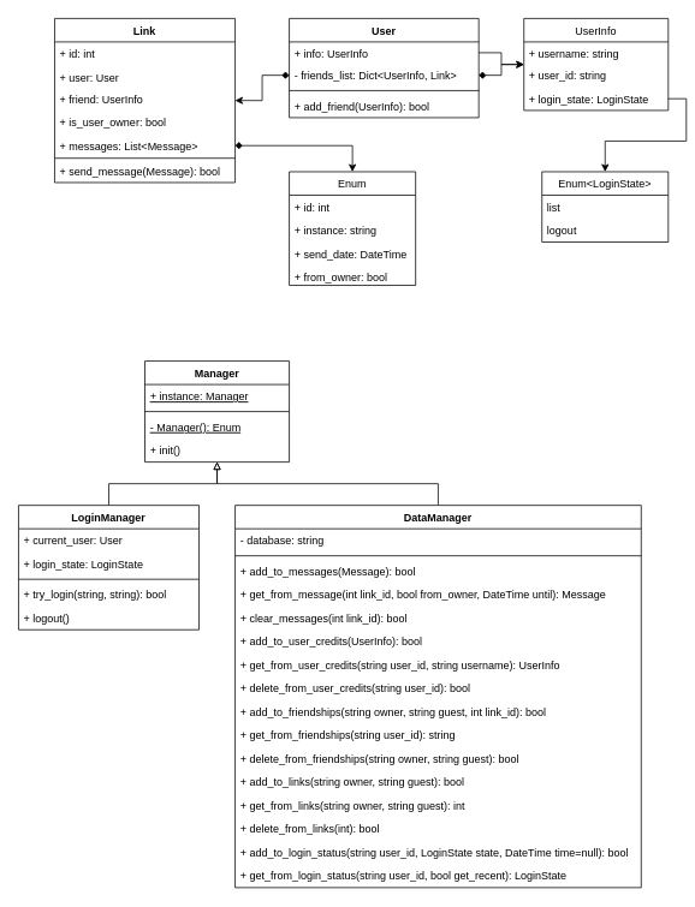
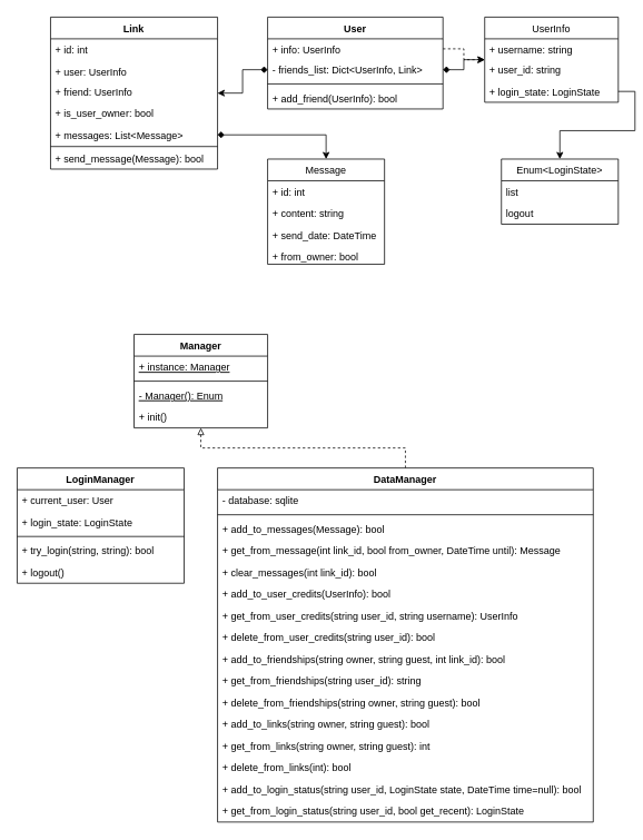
- <mxCell id="27" style="edgeStyle=orthogonalEdgeStyle;rounded=0;orthogonalLoop=1;jettySize=auto;html=1;startArrow=none;startFill=0;" edge="1" parent="1" source="15" target="2"><mxGeometry relative="1" as="geometry" /></mxCell>
+ <mxCell id="27" style="edgeStyle=orthogonalEdgeStyle;rounded=0;orthogonalLoop=1;jettySize=auto;html=1;startArrow=none;startFill=0;dashed=1;" edge="1" parent="1" source="15" target="2"><mxGeometry relative="1" as="geometry" /></mxCell>
- <mxCell id="8" value="+ user: User&#10;" style="text;strokeColor=none;fillColor=none;align=left;verticalAlign=top;spacingLeft=4;spacingRight=4;overflow=hidden;rotatable=0;points=[[0,0.5],[1,0.5]];portConstraint=eastwest;" vertex="1" parent="6"><mxGeometry y="52" width="200" height="24" as="geometry" /></mxCell>
+ <mxCell id="8" value="+ user: UserInfo&#10;" style="text;strokeColor=none;fillColor=none;align=left;verticalAlign=top;spacingLeft=4;spacingRight=4;overflow=hidden;rotatable=0;points=[[0,0.5],[1,0.5]];portConstraint=eastwest;" vertex="1" parent="6"><mxGeometry y="52" width="200" height="24" as="geometry" /></mxCell>
- <mxCell id="19" value="Enum" style="swimlane;fontStyle=0;childLayout=stackLayout;horizontal=1;startSize=26;fillColor=none;horizontalStack=0;resizeParent=1;resizeParentMax=0;resizeLast=0;collapsible=1;marginBottom=0;" vertex="1" parent="1"><mxGeometry x="320" y="190" width="140" height="126" as="geometry" /></mxCell>
+ <mxCell id="19" value="Message" style="swimlane;fontStyle=0;childLayout=stackLayout;horizontal=1;startSize=26;fillColor=none;horizontalStack=0;resizeParent=1;resizeParentMax=0;resizeLast=0;collapsible=1;marginBottom=0;" vertex="1" parent="1"><mxGeometry x="320" y="190" width="140" height="126" as="geometry" /></mxCell>
- <mxCell id="21" value="+ instance: string" style="text;strokeColor=none;fillColor=none;align=left;verticalAlign=top;spacingLeft=4;spacingRight=4;overflow=hidden;rotatable=0;points=[[0,0.5],[1,0.5]];portConstraint=eastwest;" vertex="1" parent="19"><mxGeometry y="52" width="140" height="26" as="geometry" /></mxCell>
+ <mxCell id="21" value="+ content: string" style="text;strokeColor=none;fillColor=none;align=left;verticalAlign=top;spacingLeft=4;spacingRight=4;overflow=hidden;rotatable=0;points=[[0,0.5],[1,0.5]];portConstraint=eastwest;" vertex="1" parent="19"><mxGeometry y="52" width="140" height="26" as="geometry" /></mxCell>
- <mxCell id="33" style="edgeStyle=orthogonalEdgeStyle;rounded=0;orthogonalLoop=1;jettySize=auto;html=1;startArrow=none;startFill=0;endArrow=block;endFill=0;" edge="1" parent="1" source="34" target="28"><mxGeometry relative="1" as="geometry" /></mxCell>
- <mxCell id="40" style="edgeStyle=orthogonalEdgeStyle;rounded=0;orthogonalLoop=1;jettySize=auto;html=1;startArrow=none;startFill=0;endArrow=block;endFill=0;" edge="1" parent="1" source="41" target="28"><mxGeometry relative="1" as="geometry" /></mxCell>
+ <mxCell id="40" style="edgeStyle=orthogonalEdgeStyle;rounded=0;orthogonalLoop=1;jettySize=auto;html=1;startArrow=none;startFill=0;endArrow=block;endFill=0;dashed=1;" edge="1" parent="1" source="41" target="28"><mxGeometry relative="1" as="geometry" /></mxCell>
- <mxCell id="42" value="- database: string" style="text;strokeColor=none;fillColor=none;align=left;verticalAlign=top;spacingLeft=4;spacingRight=4;overflow=hidden;rotatable=0;points=[[0,0.5],[1,0.5]];portConstraint=eastwest;" vertex="1" parent="41"><mxGeometry y="26" width="450" height="26" as="geometry" /></mxCell>
+ <mxCell id="42" value="- database: sqlite" style="text;strokeColor=none;fillColor=none;align=left;verticalAlign=top;spacingLeft=4;spacingRight=4;overflow=hidden;rotatable=0;points=[[0,0.5],[1,0.5]];portConstraint=eastwest;" vertex="1" parent="41"><mxGeometry y="26" width="450" height="26" as="geometry" /></mxCell>
